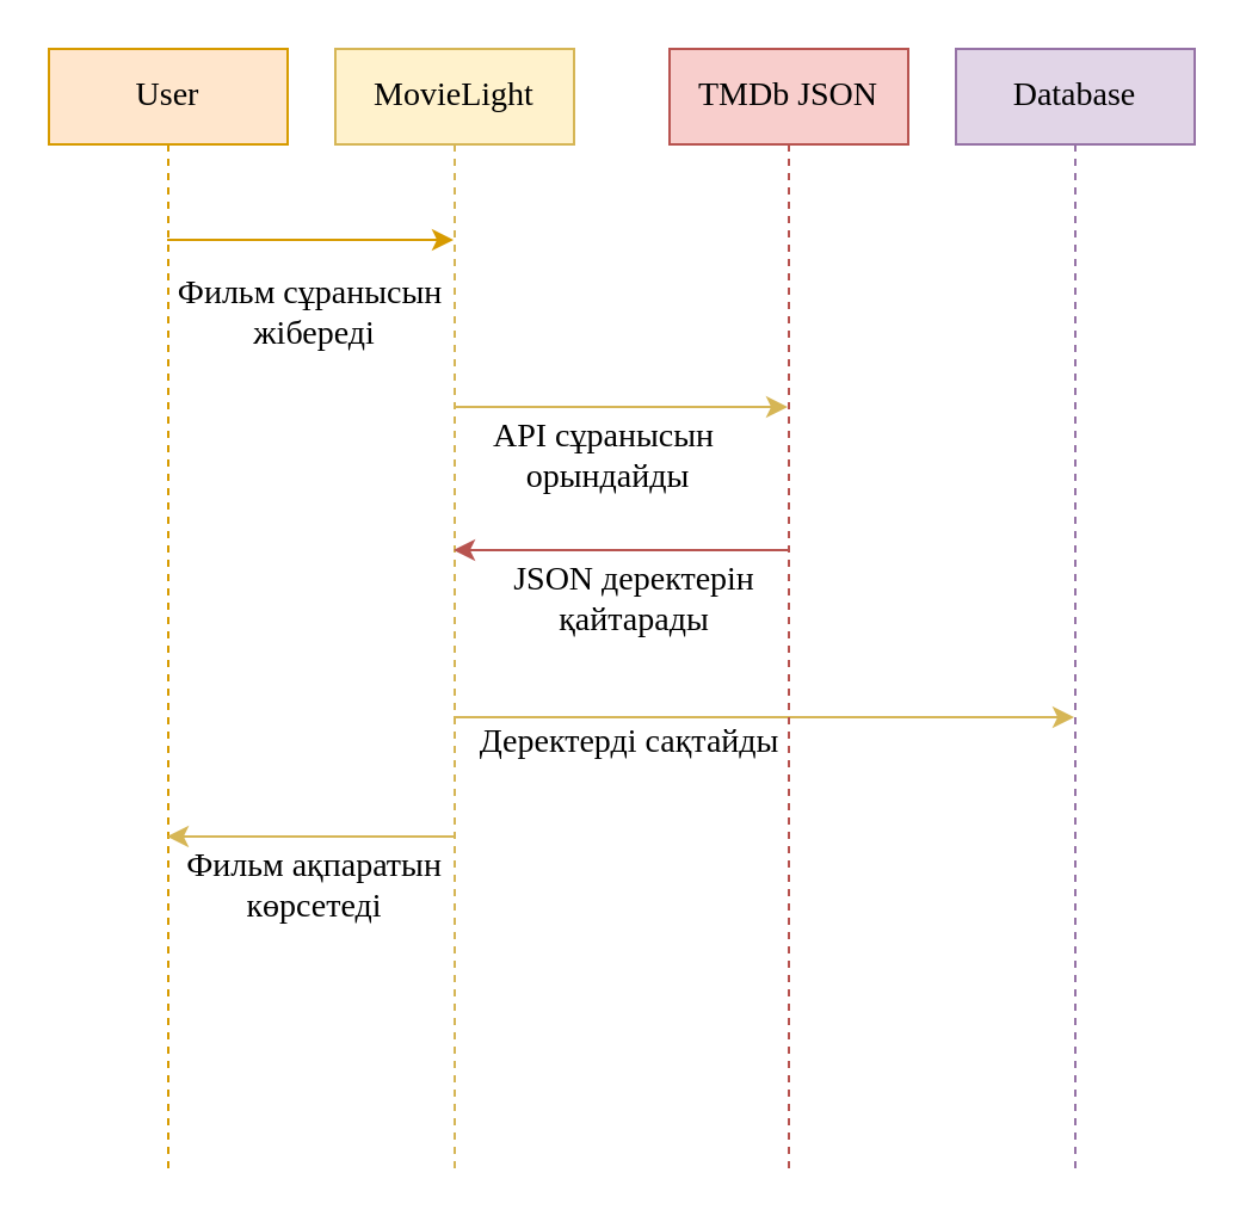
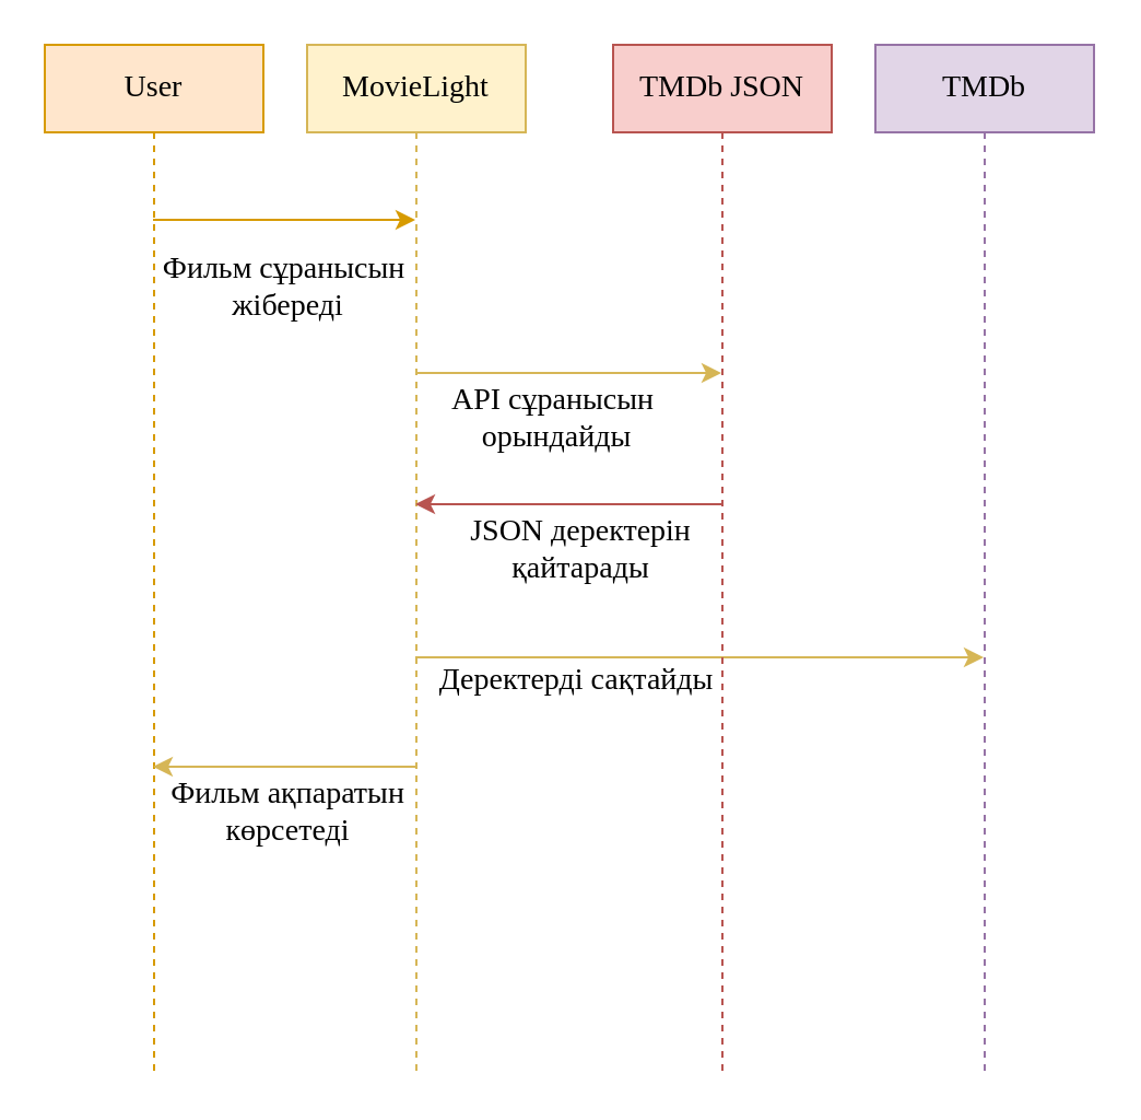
- <mxCell id="15" value="Database" style="shape=umlLifeline;perimeter=lifelinePerimeter;whiteSpace=wrap;html=1;container=1;dropTarget=0;collapsible=0;recursiveResize=0;outlineConnect=0;portConstraint=eastwest;newEdgeStyle={&quot;edgeStyle&quot;:&quot;elbowEdgeStyle&quot;,&quot;elbow&quot;:&quot;vertical&quot;,&quot;curved&quot;:0,&quot;rounded&quot;:0};fontFamily=Times New Roman;fontSize=14;fillColor=#e1d5e7;strokeColor=#9673a6;" vertex="1" parent="1"><mxGeometry x="400" y="20" width="100" height="470" as="geometry" /></mxCell>
+ <mxCell id="15" value="TMDb" style="shape=umlLifeline;perimeter=lifelinePerimeter;whiteSpace=wrap;html=1;container=1;dropTarget=0;collapsible=0;recursiveResize=0;outlineConnect=0;portConstraint=eastwest;newEdgeStyle={&quot;edgeStyle&quot;:&quot;elbowEdgeStyle&quot;,&quot;elbow&quot;:&quot;vertical&quot;,&quot;curved&quot;:0,&quot;rounded&quot;:0};fontFamily=Times New Roman;fontSize=14;fillColor=#e1d5e7;strokeColor=#9673a6;" vertex="1" parent="1"><mxGeometry x="400" y="20" width="100" height="470" as="geometry" /></mxCell>
